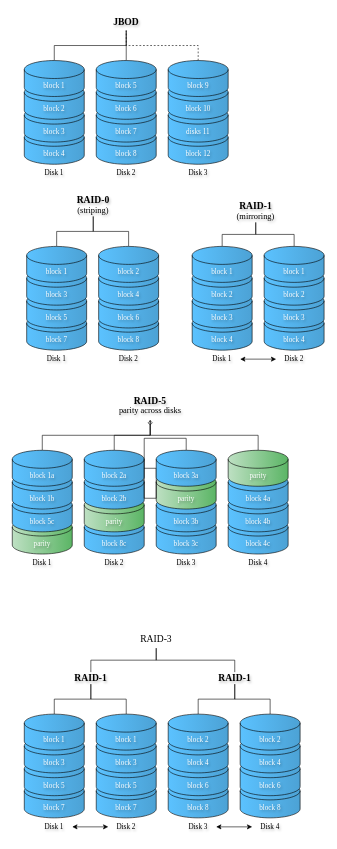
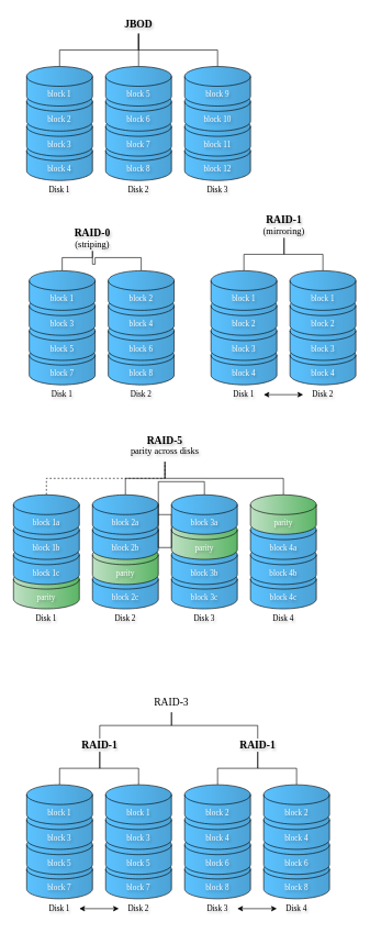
- <mxCell id="11" style="edgeStyle=orthogonalEdgeStyle;rounded=0;orthogonalLoop=1;jettySize=auto;html=1;exitX=0.5;exitY=0;exitDx=0;exitDy=0;exitPerimeter=0;entryX=0.5;entryY=1;entryDx=0;entryDy=0;endArrow=none;endFill=0;dashed=1;" edge="1" parent="2" source="12" target="18"><mxGeometry relative="1" as="geometry" /></mxCell>
+ <mxCell id="11" style="edgeStyle=orthogonalEdgeStyle;rounded=0;orthogonalLoop=1;jettySize=auto;html=1;exitX=0.5;exitY=0;exitDx=0;exitDy=0;exitPerimeter=0;entryX=0.5;entryY=1;entryDx=0;entryDy=0;endArrow=none;endFill=0;" edge="1" parent="2" source="12" target="18"><mxGeometry relative="1" as="geometry" /></mxCell>
- <mxCell id="9" value="&lt;font face=&quot;Montserrat&quot; data-font-src=&quot;https://fonts.googleapis.com/css?family=Montserrat&quot;&gt;disks 11&lt;/font&gt;" style="shape=cylinder3;whiteSpace=wrap;html=1;boundedLbl=1;backgroundOutline=1;size=15;fillColor=#5BC2FF;strokeColor=default;textShadow=1;align=center;verticalAlign=middle;fontFamily=Helvetica;fontSize=12;fontColor=#FFFFFF;labelBorderColor=none;gradientColor=#4CA2D5;gradientDirection=east;" vertex="1" parent="2"><mxGeometry x="240" y="156" width="100" height="60" as="geometry" /></mxCell>
+ <mxCell id="9" value="&lt;font face=&quot;Montserrat&quot; data-font-src=&quot;https://fonts.googleapis.com/css?family=Montserrat&quot;&gt;block 11&lt;/font&gt;" style="shape=cylinder3;whiteSpace=wrap;html=1;boundedLbl=1;backgroundOutline=1;size=15;fillColor=#5BC2FF;strokeColor=default;textShadow=1;align=center;verticalAlign=middle;fontFamily=Helvetica;fontSize=12;fontColor=#FFFFFF;labelBorderColor=none;gradientColor=#4CA2D5;gradientDirection=east;" vertex="1" parent="2"><mxGeometry x="240" y="156" width="100" height="60" as="geometry" /></mxCell>
- <mxCell id="33" value="&lt;font size=&quot;1&quot; data-font-src=&quot;https://fonts.googleapis.com/css?family=Montserrat+Black&quot;&gt;&lt;font style=&quot;font-weight: bold; font-size: 16px;&quot; face=&quot;Montserrat Black&quot;&gt;RAID-0&lt;/font&gt;&lt;br&gt;&lt;font style=&quot;font-size: 14px;&quot; data-font-src=&quot;https://fonts.googleapis.com/css?family=Montserrat&quot; face=&quot;Montserrat&quot;&gt;(striping)&lt;/font&gt;&lt;/font&gt;" style="text;html=1;align=center;verticalAlign=middle;whiteSpace=wrap;rounded=0;textShadow=1;container=0;" vertex="1" parent="22"><mxGeometry x="36" width="150" height="40" as="geometry" /></mxCell>
+ <mxCell id="33" value="&lt;font size=&quot;1&quot; data-font-src=&quot;https://fonts.googleapis.com/css?family=Montserrat+Black&quot;&gt;&lt;font style=&quot;font-weight: bold; font-size: 16px;&quot; face=&quot;Montserrat Black&quot;&gt;RAID-0&lt;/font&gt;&lt;br&gt;&lt;font style=&quot;font-size: 14px;&quot; data-font-src=&quot;https://fonts.googleapis.com/css?family=Montserrat&quot; face=&quot;Montserrat&quot;&gt;(striping)&lt;/font&gt;&lt;/font&gt;" style="text;html=1;align=center;verticalAlign=middle;whiteSpace=wrap;rounded=0;textShadow=1;container=0;" vertex="1" parent="22"><mxGeometry x="21" y="20" width="150" height="40" as="geometry" /></mxCell>
- <mxCell id="47" value="&lt;font size=&quot;1&quot; data-font-src=&quot;https://fonts.googleapis.com/css?family=Montserrat+Black&quot;&gt;&lt;font style=&quot;font-weight: bold; font-size: 16px;&quot; face=&quot;Montserrat Black&quot;&gt;RAID-1&lt;/font&gt;&lt;br&gt;&lt;font style=&quot;font-size: 14px;&quot; data-font-src=&quot;https://fonts.googleapis.com/css?family=Montserrat&quot; face=&quot;Montserrat&quot;&gt;(mirroring)&lt;/font&gt;&lt;/font&gt;" style="text;html=1;align=center;verticalAlign=middle;whiteSpace=wrap;rounded=0;textShadow=1;container=0;" vertex="1" parent="36"><mxGeometry x="31" y="10" width="150" height="40" as="geometry" /></mxCell>
+ <mxCell id="47" value="&lt;font size=&quot;1&quot; data-font-src=&quot;https://fonts.googleapis.com/css?family=Montserrat+Black&quot;&gt;&lt;font style=&quot;font-weight: bold; font-size: 16px;&quot; face=&quot;Montserrat Black&quot;&gt;RAID-1&lt;/font&gt;&lt;br&gt;&lt;font style=&quot;font-size: 14px;&quot; data-font-src=&quot;https://fonts.googleapis.com/css?family=Montserrat&quot; face=&quot;Montserrat&quot;&gt;(mirroring)&lt;/font&gt;&lt;/font&gt;" style="text;html=1;align=center;verticalAlign=middle;whiteSpace=wrap;rounded=0;textShadow=1;container=0;" vertex="1" parent="36"><mxGeometry x="36" width="150" height="40" as="geometry" /></mxCell>
- <mxCell id="65" style="edgeStyle=orthogonalEdgeStyle;rounded=0;orthogonalLoop=1;jettySize=auto;html=1;exitX=0.5;exitY=0;exitDx=0;exitDy=0;exitPerimeter=0;entryX=0.5;entryY=1;entryDx=0;entryDy=0;endArrow=none;endFill=0;" edge="1" parent="51" source="66" target="67"><mxGeometry relative="1" as="geometry" /></mxCell>
+ <mxCell id="65" style="edgeStyle=orthogonalEdgeStyle;rounded=0;orthogonalLoop=1;jettySize=auto;html=1;exitX=0.5;exitY=0;exitDx=0;exitDy=0;exitPerimeter=0;entryX=0.5;entryY=1;entryDx=0;entryDy=0;endArrow=none;endFill=0;dashed=1;" edge="1" parent="51" source="66" target="67"><mxGeometry relative="1" as="geometry" /></mxCell>
- <mxCell id="55" style="edgeStyle=orthogonalEdgeStyle;rounded=0;orthogonalLoop=1;jettySize=auto;html=1;exitX=0.5;exitY=0;exitDx=0;exitDy=0;exitPerimeter=0;endArrow=diamond;endFill=0;entryX=0.5;entryY=1;entryDx=0;entryDy=0;" edge="1" parent="51" source="56" target="67"><mxGeometry relative="1" as="geometry"><mxPoint x="170" y="50" as="targetPoint" /></mxGeometry></mxCell>
+ <mxCell id="55" style="edgeStyle=orthogonalEdgeStyle;rounded=0;orthogonalLoop=1;jettySize=auto;html=1;exitX=0.5;exitY=0;exitDx=0;exitDy=0;exitPerimeter=0;endArrow=none;endFill=0;entryX=0.5;entryY=1;entryDx=0;entryDy=0;" edge="1" parent="51" source="56" target="67"><mxGeometry relative="1" as="geometry"><mxPoint x="170" y="50" as="targetPoint" /></mxGeometry></mxCell>
- <mxCell id="63" value="&lt;font face=&quot;Montserrat&quot; data-font-src=&quot;https://fonts.googleapis.com/css?family=Montserrat&quot;&gt;block 5c&lt;/font&gt;" style="shape=cylinder3;whiteSpace=wrap;html=1;boundedLbl=1;backgroundOutline=1;size=15;fillColor=#5BC2FF;strokeColor=default;textShadow=1;align=center;verticalAlign=middle;fontFamily=Helvetica;fontSize=12;fontColor=#FFFFFF;labelBorderColor=none;gradientColor=#4CA2D5;gradientDirection=east;container=0;" vertex="1" parent="51"><mxGeometry y="176" width="100" height="60" as="geometry" /></mxCell>
+ <mxCell id="63" value="&lt;font face=&quot;Montserrat&quot; data-font-src=&quot;https://fonts.googleapis.com/css?family=Montserrat&quot;&gt;block 1c&lt;/font&gt;" style="shape=cylinder3;whiteSpace=wrap;html=1;boundedLbl=1;backgroundOutline=1;size=15;fillColor=#5BC2FF;strokeColor=default;textShadow=1;align=center;verticalAlign=middle;fontFamily=Helvetica;fontSize=12;fontColor=#FFFFFF;labelBorderColor=none;gradientColor=#4CA2D5;gradientDirection=east;container=0;" vertex="1" parent="51"><mxGeometry y="176" width="100" height="60" as="geometry" /></mxCell>
- <mxCell id="52" value="&lt;font face=&quot;Montserrat&quot; data-font-src=&quot;https://fonts.googleapis.com/css?family=Montserrat&quot;&gt;block 8c&lt;/font&gt;" style="shape=cylinder3;whiteSpace=wrap;html=1;boundedLbl=1;backgroundOutline=1;size=15;fillColor=#5BC2FF;strokeColor=default;textShadow=1;align=center;verticalAlign=middle;fontFamily=Helvetica;fontSize=12;fontColor=#FFFFFF;labelBorderColor=none;gradientColor=#4CA2D5;gradientDirection=east;container=0;" vertex="1" parent="51"><mxGeometry x="120" y="213" width="100" height="60" as="geometry" /></mxCell>
+ <mxCell id="52" value="&lt;font face=&quot;Montserrat&quot; data-font-src=&quot;https://fonts.googleapis.com/css?family=Montserrat&quot;&gt;block 2c&lt;/font&gt;" style="shape=cylinder3;whiteSpace=wrap;html=1;boundedLbl=1;backgroundOutline=1;size=15;fillColor=#5BC2FF;strokeColor=default;textShadow=1;align=center;verticalAlign=middle;fontFamily=Helvetica;fontSize=12;fontColor=#FFFFFF;labelBorderColor=none;gradientColor=#4CA2D5;gradientDirection=east;container=0;" vertex="1" parent="51"><mxGeometry x="120" y="213" width="100" height="60" as="geometry" /></mxCell>
